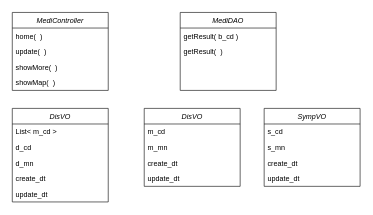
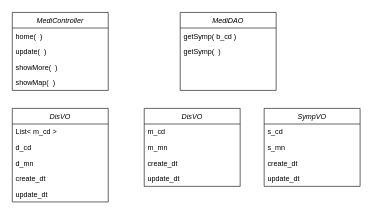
- <mxCell id="8" value="getResult( b_cd )" style="text;align=left;verticalAlign=top;spacingLeft=4;spacingRight=4;overflow=hidden;rotatable=0;points=[[0,0.5],[1,0.5]];portConstraint=eastwest;" vertex="1" parent="7"><mxGeometry y="26" width="160" height="26" as="geometry" /></mxCell>
+ <mxCell id="8" value="getSymp( b_cd )" style="text;align=left;verticalAlign=top;spacingLeft=4;spacingRight=4;overflow=hidden;rotatable=0;points=[[0,0.5],[1,0.5]];portConstraint=eastwest;" vertex="1" parent="7"><mxGeometry y="26" width="160" height="26" as="geometry" /></mxCell>
- <mxCell id="9" value="getResult(  )" style="text;align=left;verticalAlign=top;spacingLeft=4;spacingRight=4;overflow=hidden;rotatable=0;points=[[0,0.5],[1,0.5]];portConstraint=eastwest;rounded=0;shadow=0;html=0;" vertex="1" parent="7"><mxGeometry y="52" width="160" height="26" as="geometry" /></mxCell>
+ <mxCell id="9" value="getSymp(  )" style="text;align=left;verticalAlign=top;spacingLeft=4;spacingRight=4;overflow=hidden;rotatable=0;points=[[0,0.5],[1,0.5]];portConstraint=eastwest;rounded=0;shadow=0;html=0;" vertex="1" parent="7"><mxGeometry y="52" width="160" height="26" as="geometry" /></mxCell>
